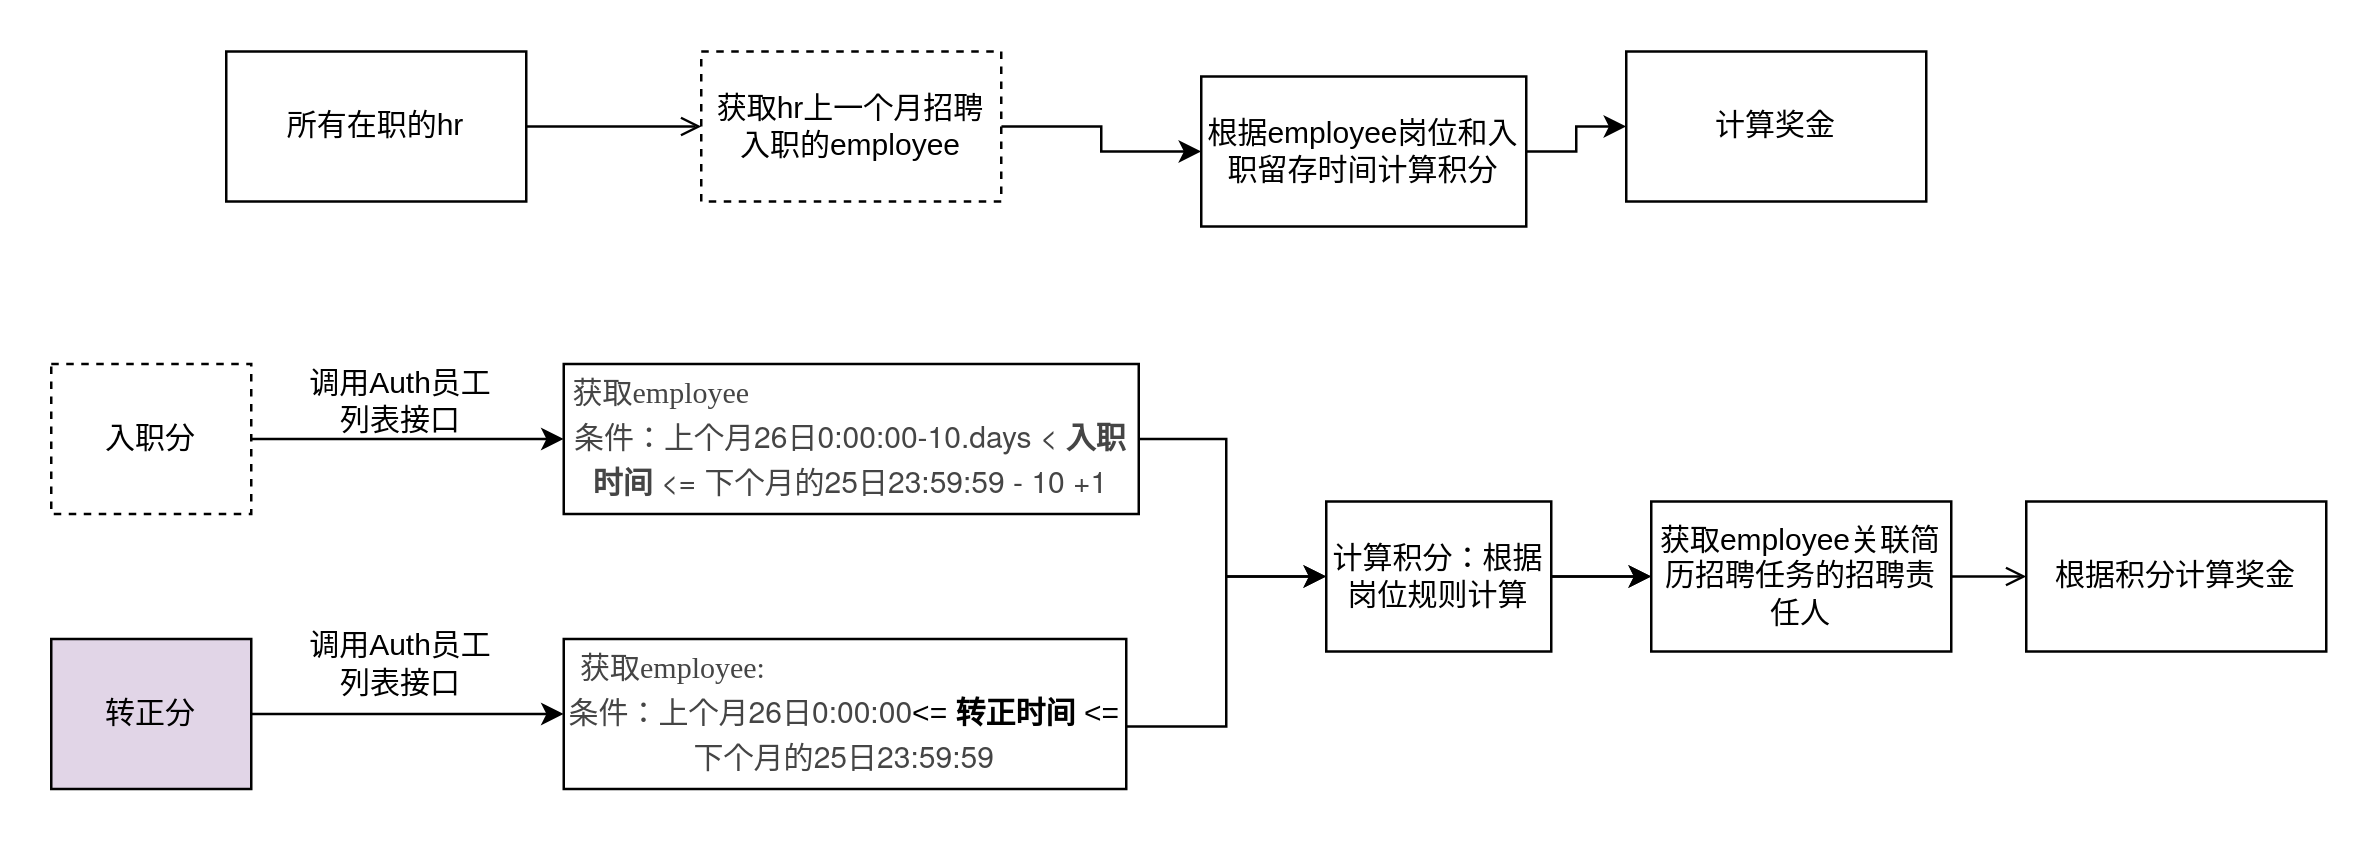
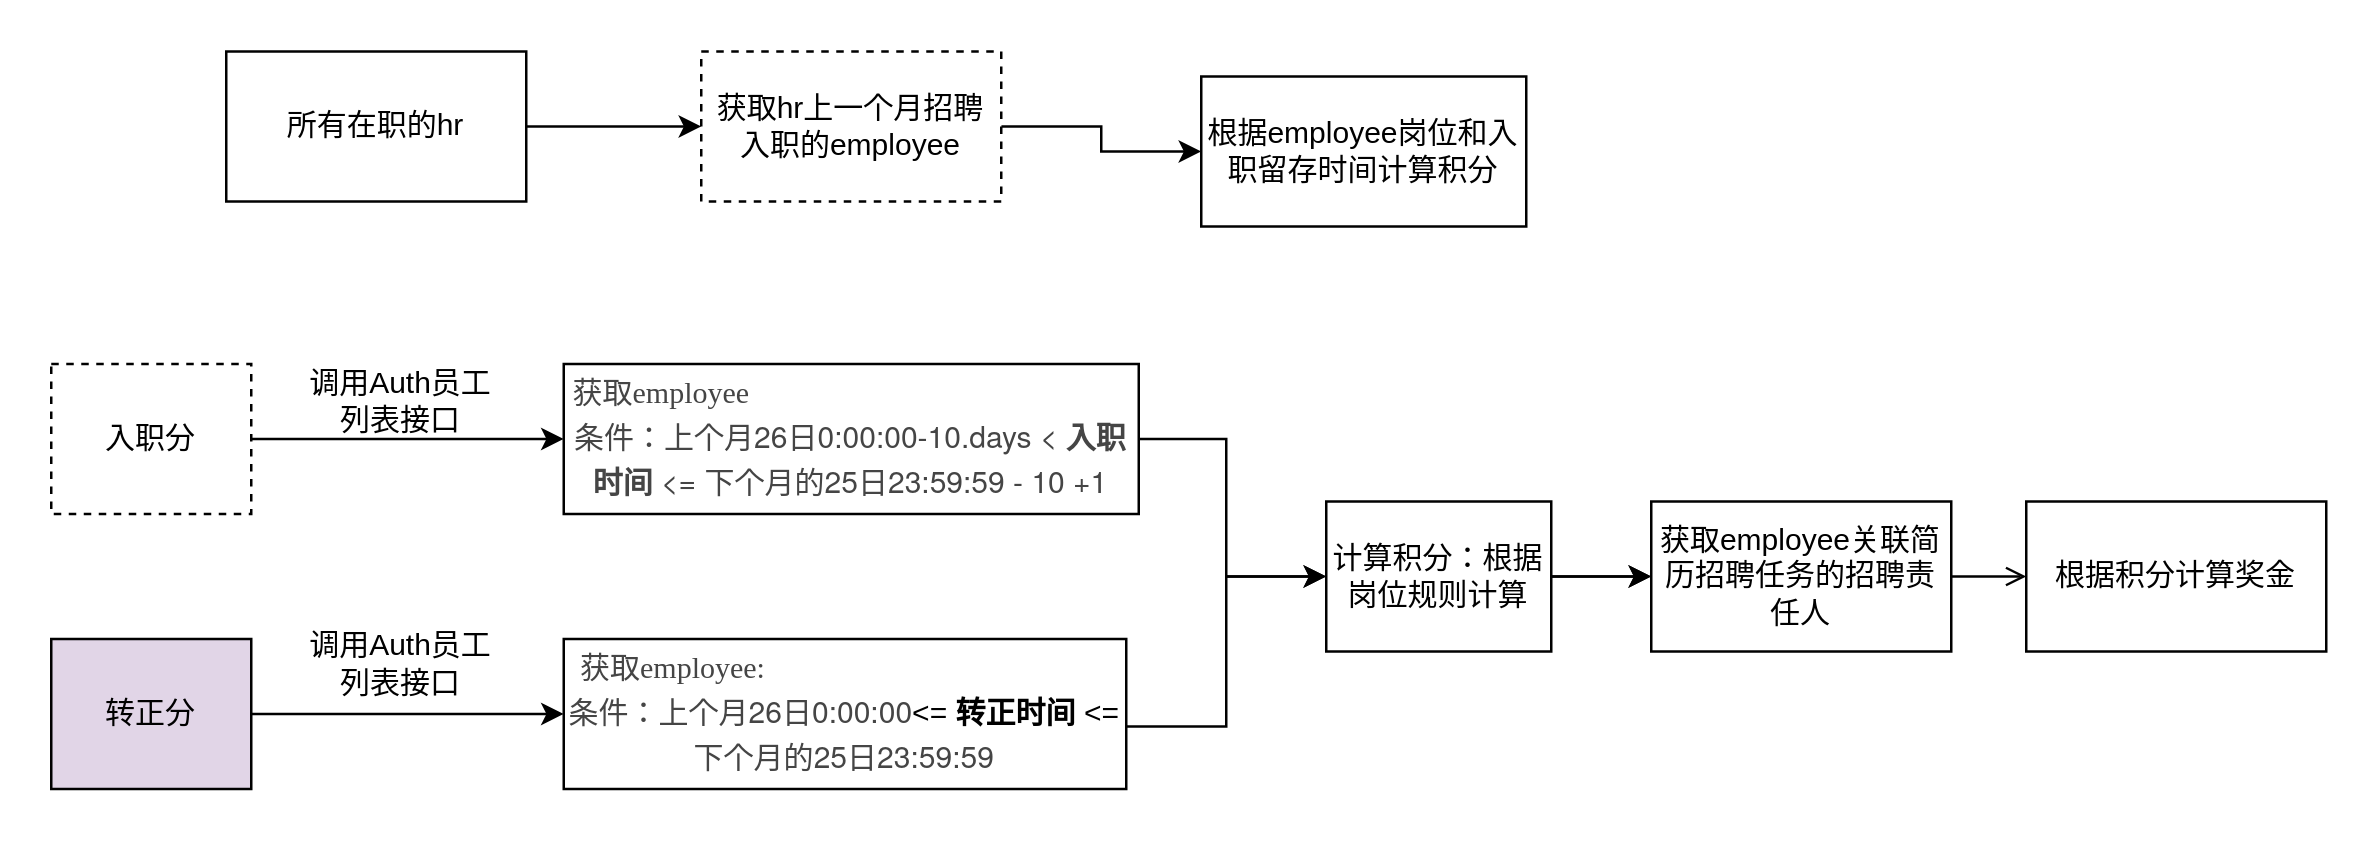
- <mxCell id="2" value="" style="edgeStyle=orthogonalEdgeStyle;rounded=0;orthogonalLoop=1;jettySize=auto;html=1;endArrow=open;" parent="1" source="3" target="5" edge="1"><mxGeometry relative="1" as="geometry" /></mxCell>
+ <mxCell id="2" value="" style="edgeStyle=orthogonalEdgeStyle;rounded=0;orthogonalLoop=1;jettySize=auto;html=1;" parent="1" source="3" target="5" edge="1"><mxGeometry relative="1" as="geometry" /></mxCell>
- <mxCell id="8" value="计算奖金" style="whiteSpace=wrap;html=1;rounded=0;" parent="1" vertex="1"><mxGeometry x="650" y="20" width="120" height="60" as="geometry" /></mxCell>
- <mxCell id="6" value="" style="edgeStyle=orthogonalEdgeStyle;rounded=0;orthogonalLoop=1;jettySize=auto;html=1;" parent="1" source="7" target="8" edge="1"><mxGeometry relative="1" as="geometry" /></mxCell>
